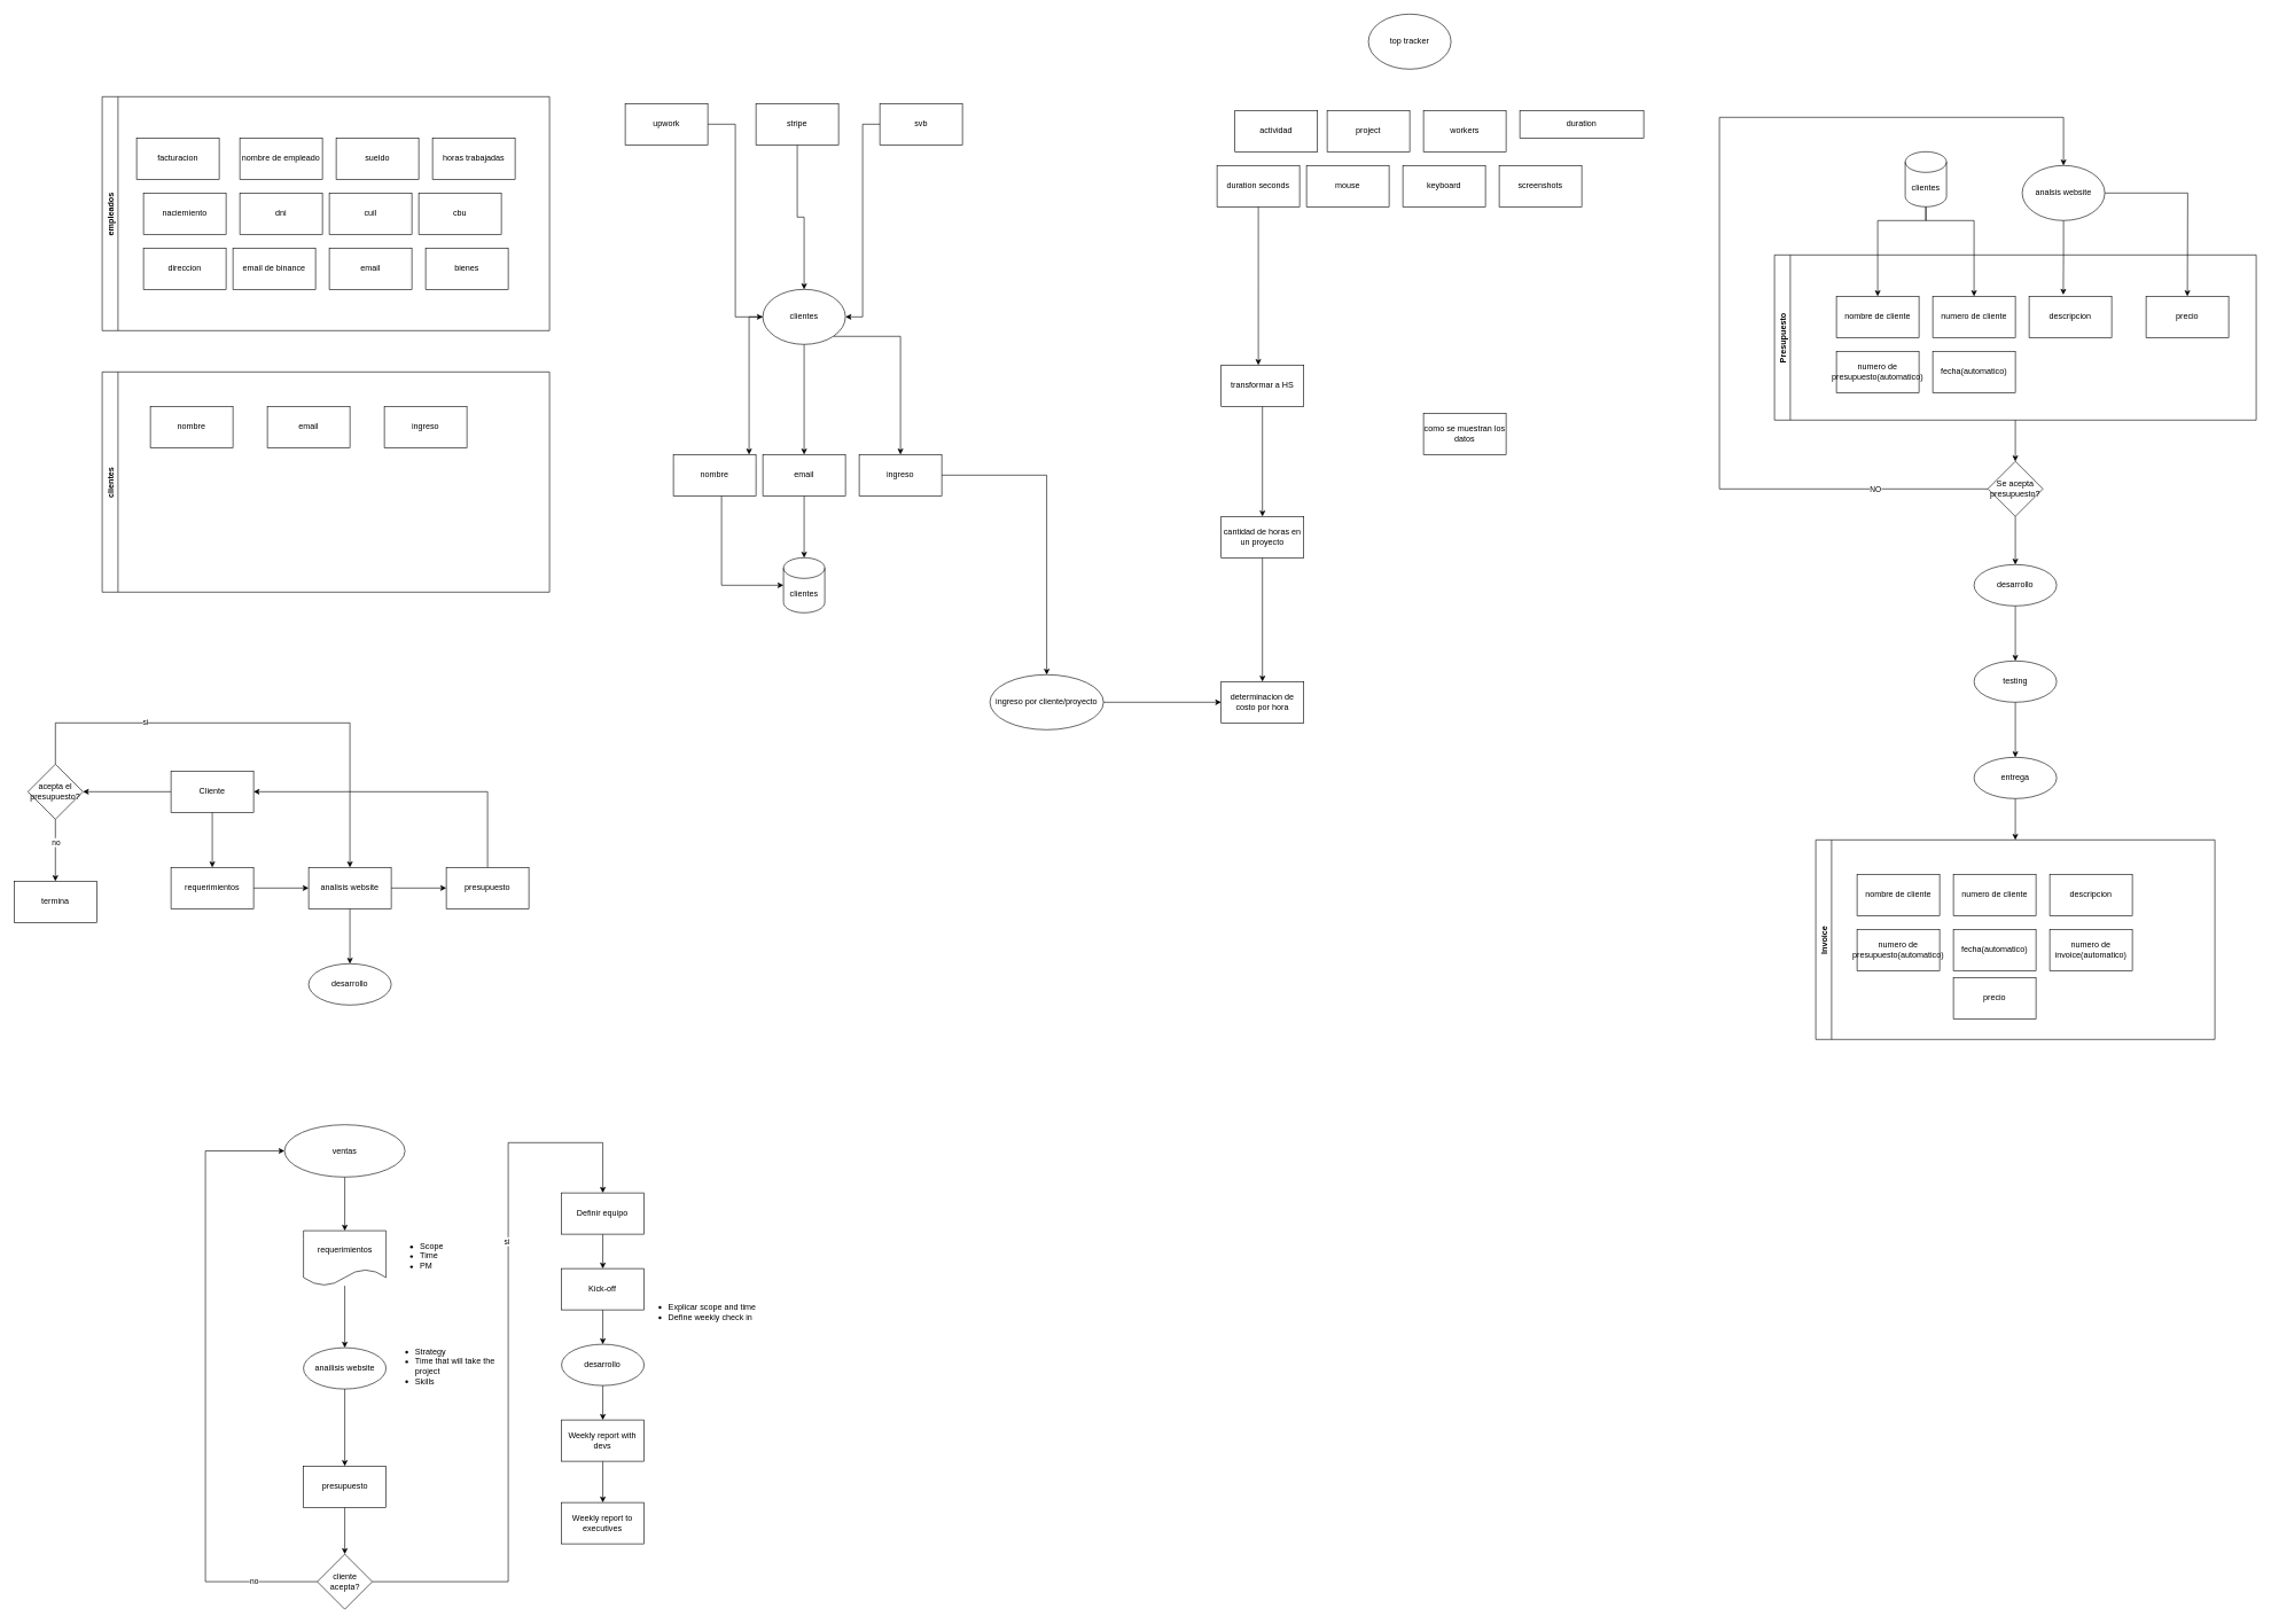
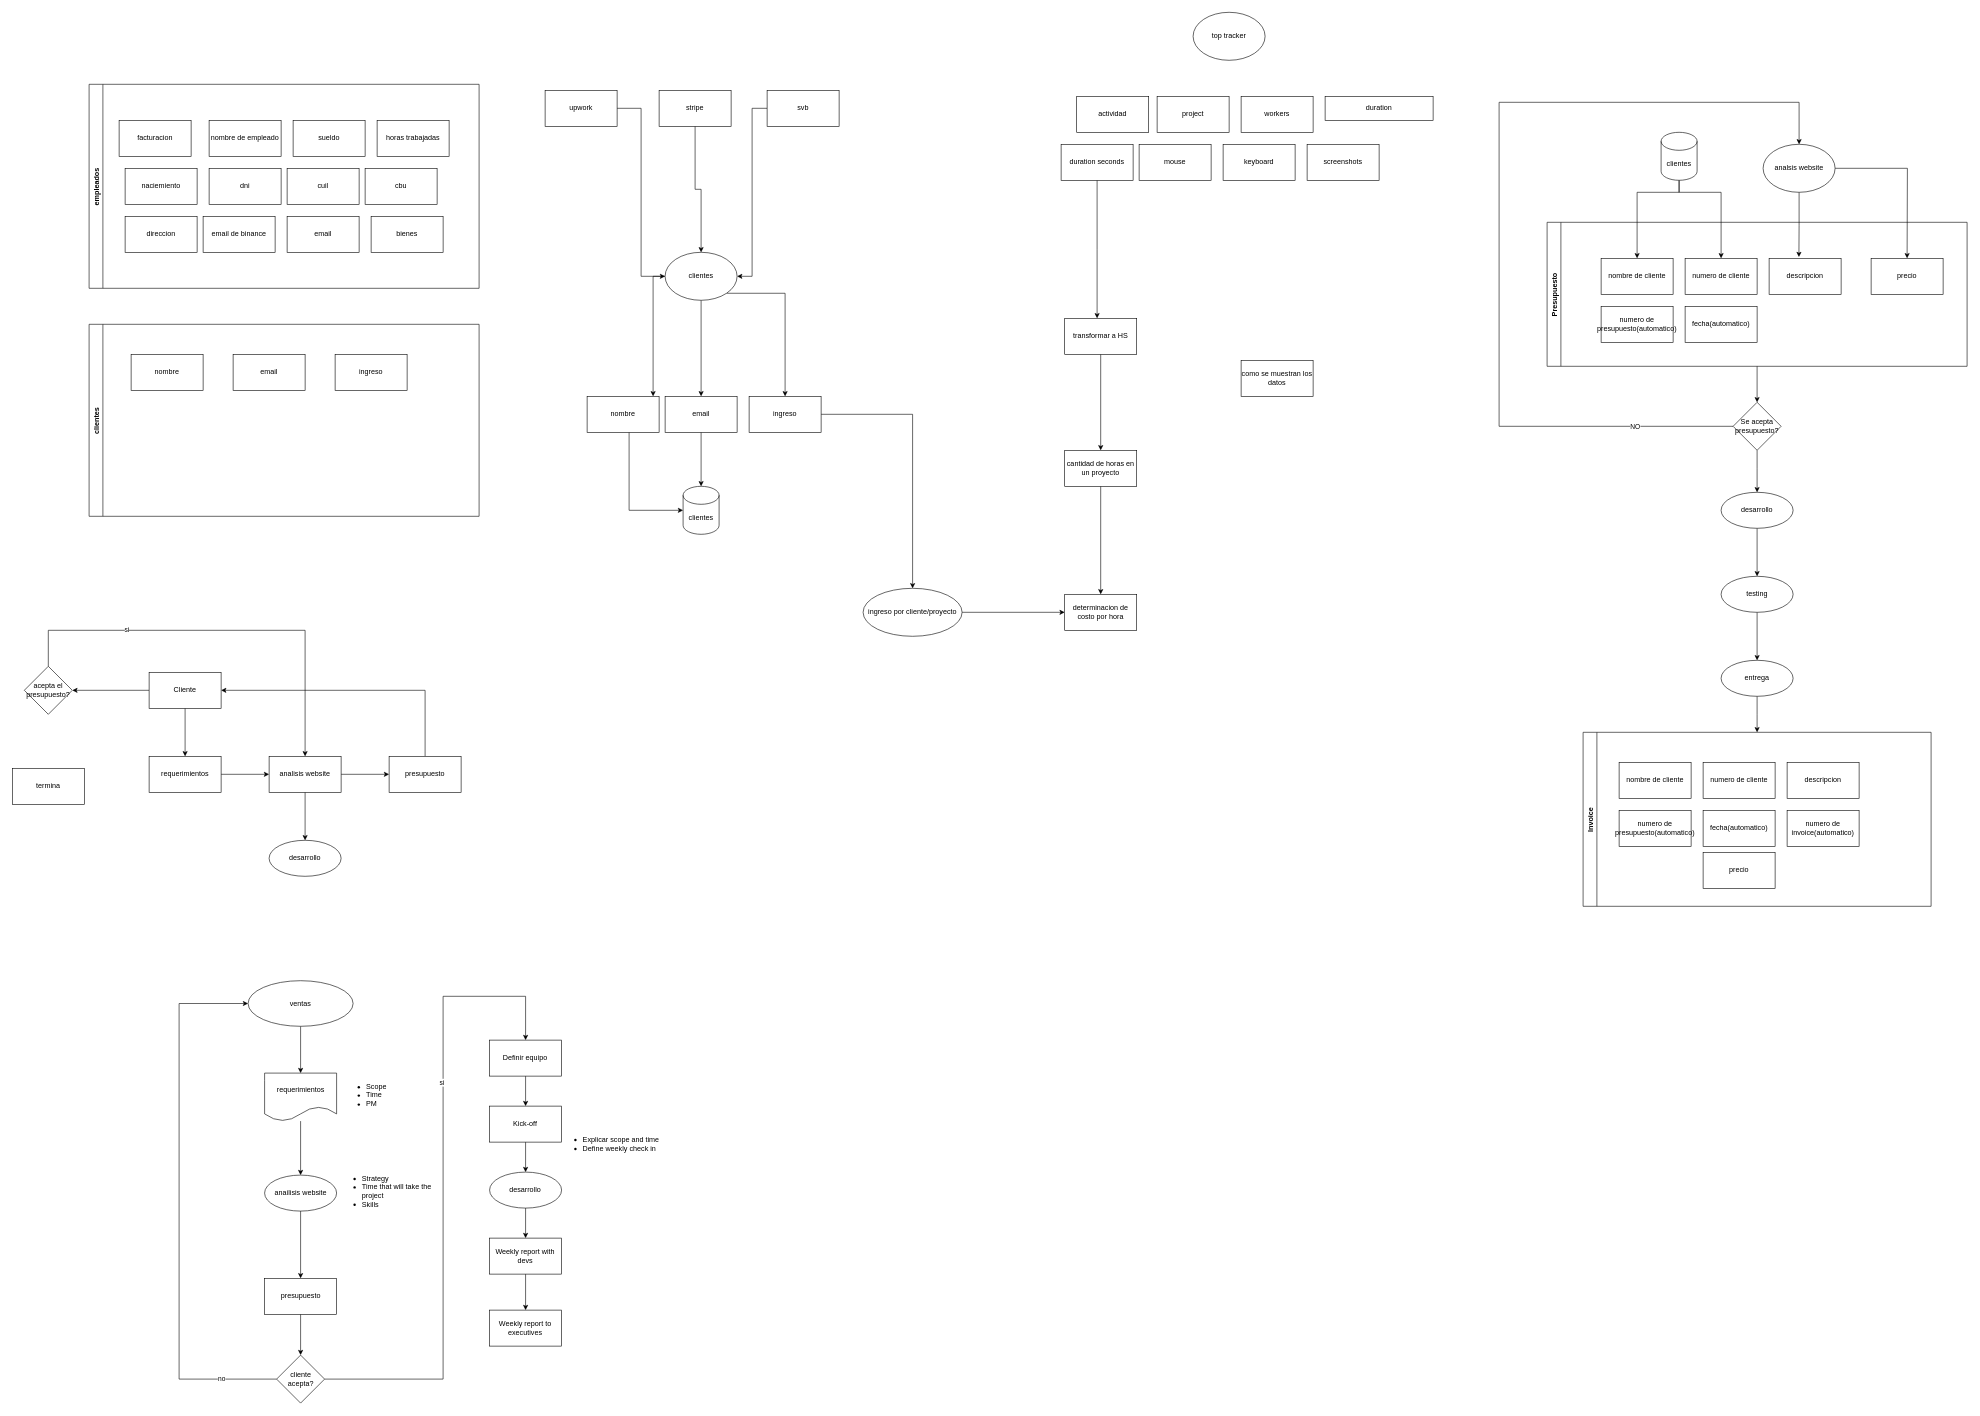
- <mxCell id="98" value="" style="edgeStyle=orthogonalEdgeStyle;rounded=0;orthogonalLoop=1;jettySize=auto;html=1;" edge="1" parent="1" source="100" target="101"><mxGeometry relative="1" as="geometry" /></mxCell>
- <mxCell id="99" value="no" style="edgeLabel;html=1;align=center;verticalAlign=middle;resizable=0;points=[];" vertex="1" connectable="0" parent="98"><mxGeometry x="-0.267" relative="1" as="geometry"><mxPoint as="offset" /></mxGeometry></mxCell>
